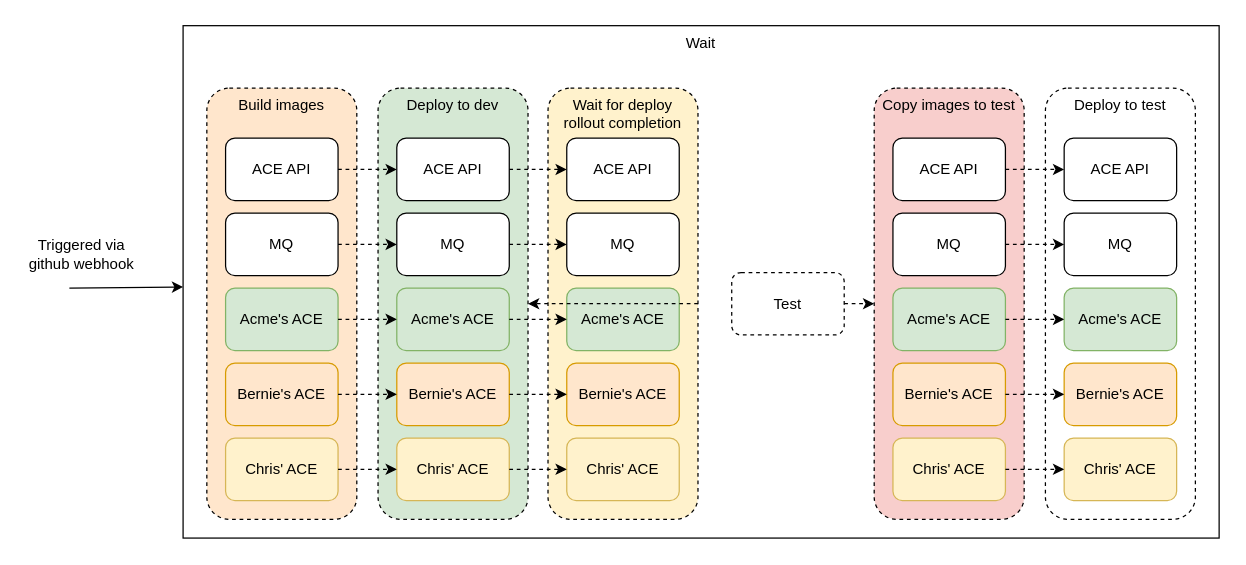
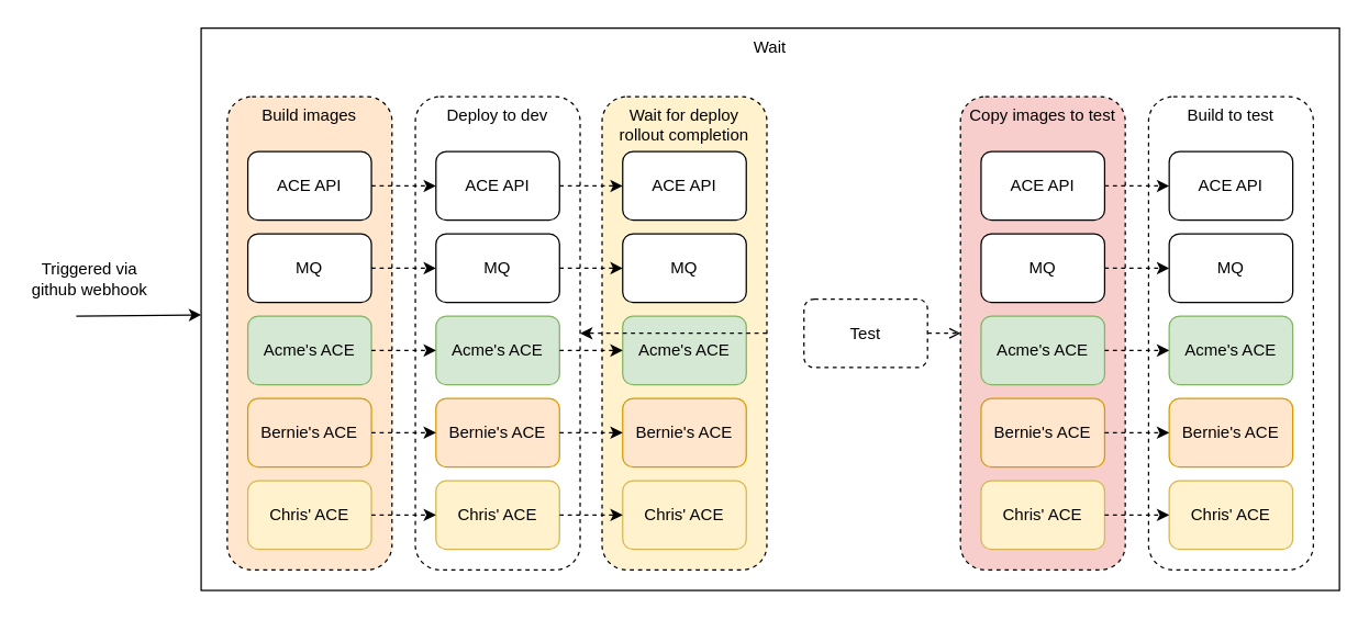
- <mxCell id="4" value="Deploy to dev&lt;br&gt;" style="rounded=1;whiteSpace=wrap;html=1;verticalAlign=top;dashed=1;fillColor=#d5e8d4;" parent="3" vertex="1"><mxGeometry width="120" height="345" as="geometry" /></mxCell>
+ <mxCell id="4" value="Deploy to dev&lt;br&gt;" style="rounded=1;whiteSpace=wrap;html=1;verticalAlign=top;dashed=1;" parent="3" vertex="1"><mxGeometry width="120" height="345" as="geometry" /></mxCell>
- <mxCell id="33" value="Deploy to test" style="rounded=1;whiteSpace=wrap;html=1;verticalAlign=top;dashed=1;" vertex="1" parent="32"><mxGeometry width="120" height="345" as="geometry" /></mxCell>
+ <mxCell id="33" value="Build to test" style="rounded=1;whiteSpace=wrap;html=1;verticalAlign=top;dashed=1;" vertex="1" parent="32"><mxGeometry width="120" height="345" as="geometry" /></mxCell>
- <mxCell id="56" value="" style="endArrow=classic;html=1;dashed=1;" edge="1" parent="1" source="31" target="39"><mxGeometry width="50" height="50" relative="1" as="geometry"><mxPoint x="635" y="237" as="sourcePoint" /><mxPoint x="397" y="205" as="targetPoint" /></mxGeometry></mxCell>
+ <mxCell id="56" value="" style="endArrow=open;html=1;dashed=1;" edge="1" parent="1" source="31" target="39"><mxGeometry width="50" height="50" relative="1" as="geometry"><mxPoint x="635" y="237" as="sourcePoint" /><mxPoint x="397" y="205" as="targetPoint" /></mxGeometry></mxCell>
